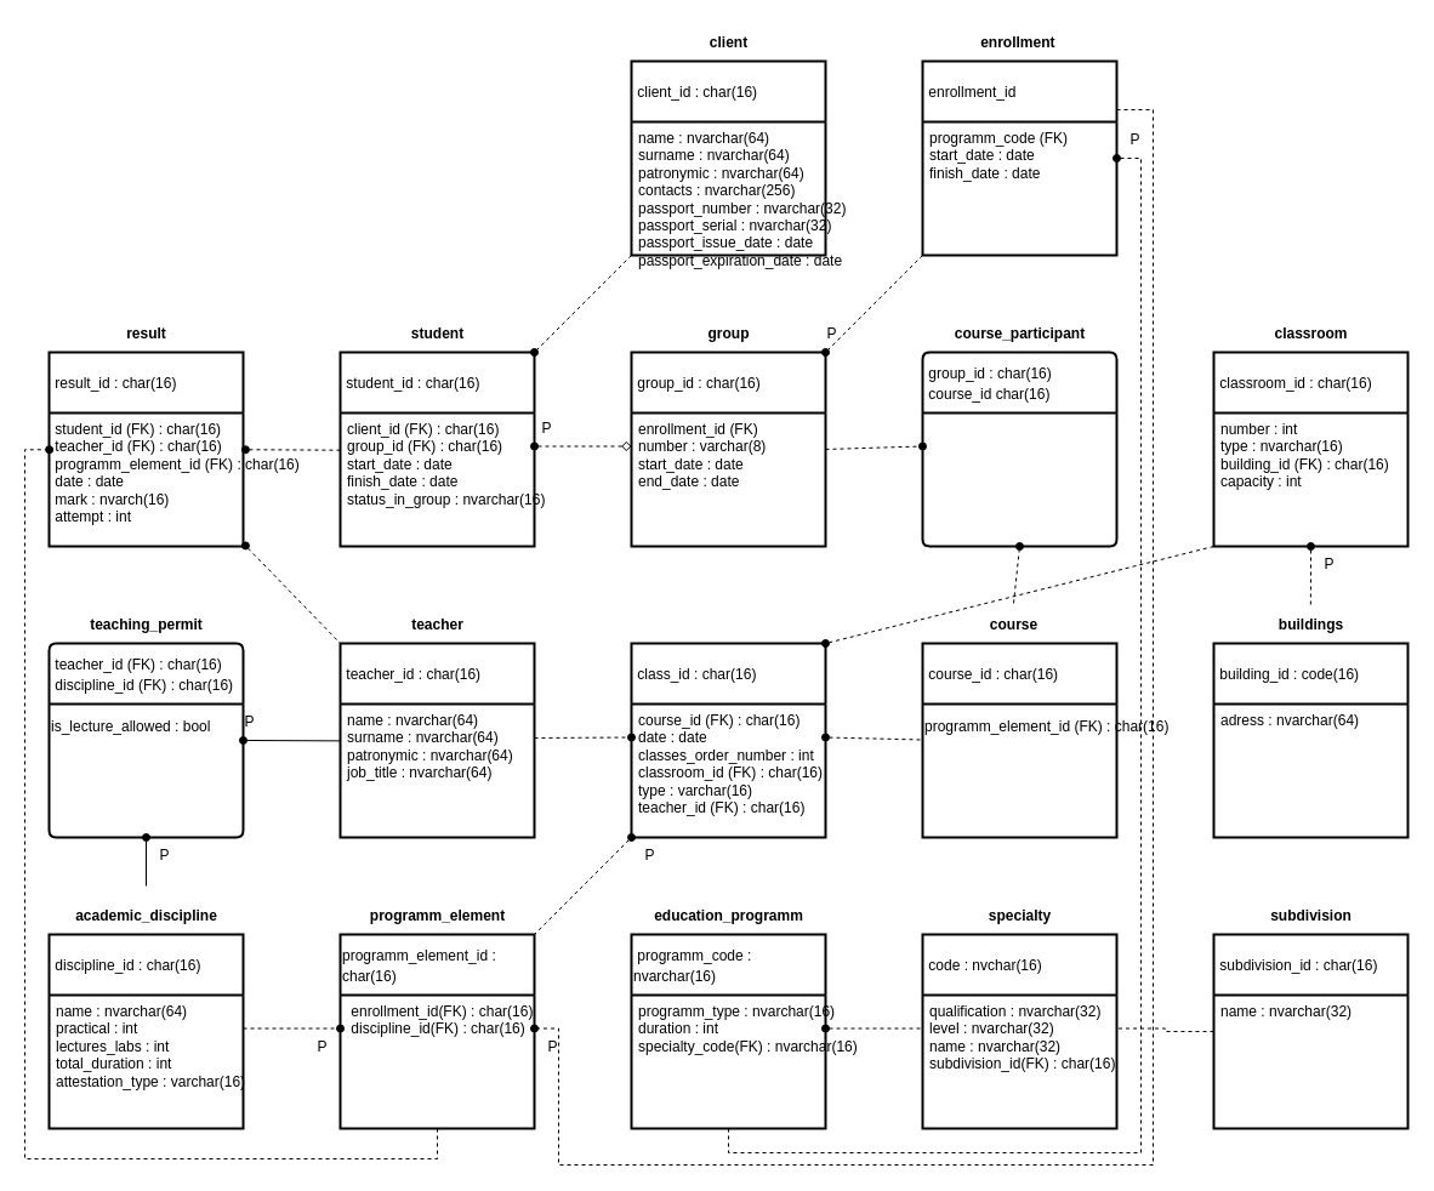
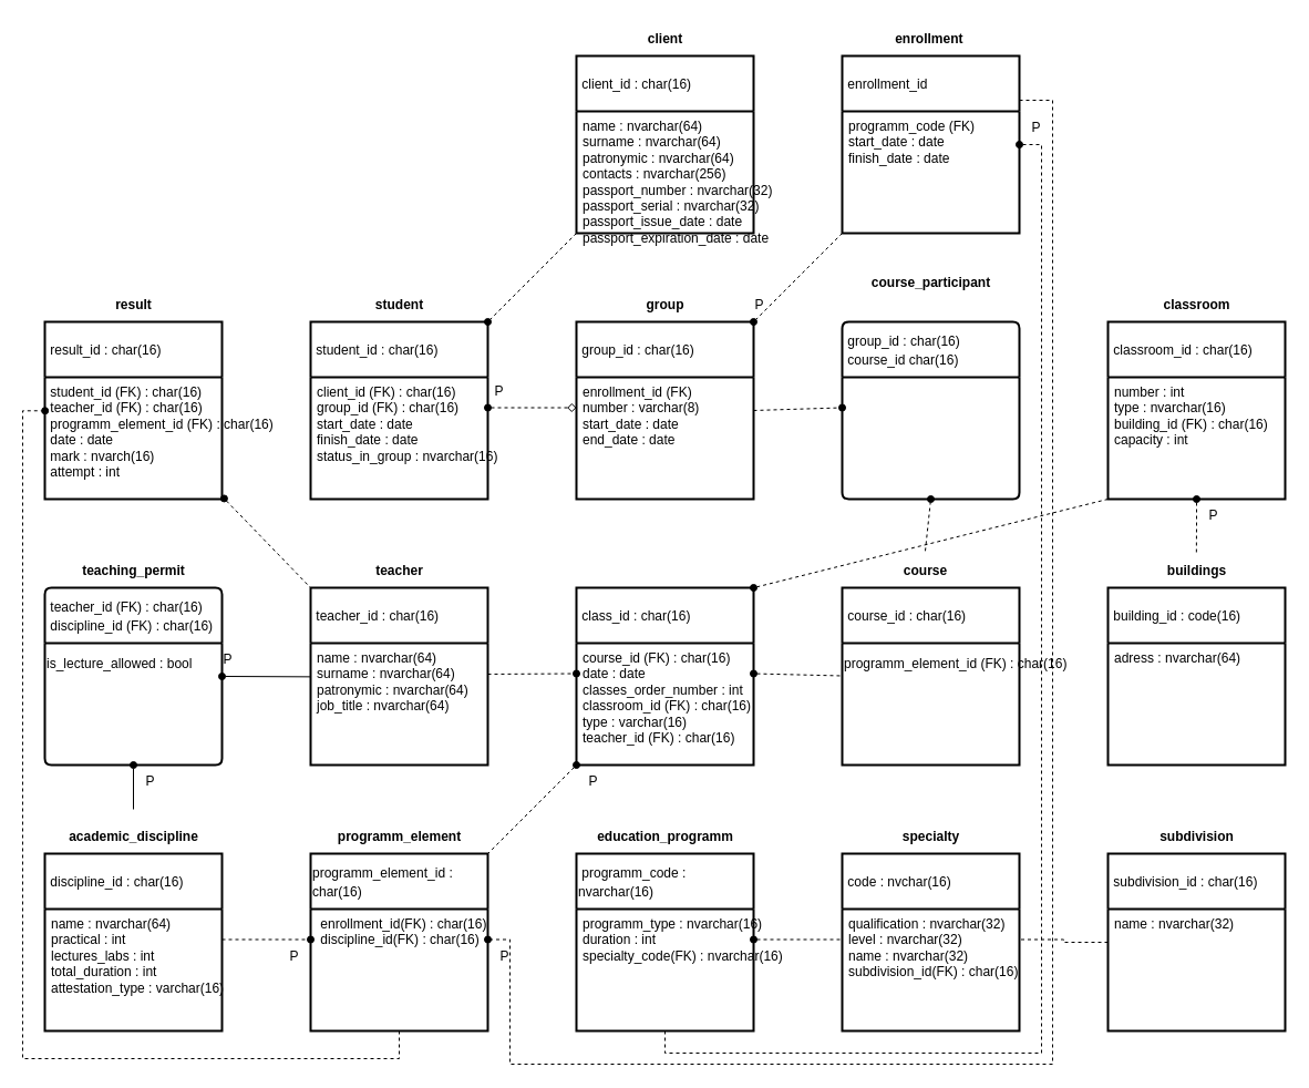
- <mxCell id="75" value="&lt;b&gt;course_participant&lt;/b&gt;" style="text;html=1;align=center;verticalAlign=middle;resizable=0;points=[];autosize=1;strokeColor=none;fillColor=none;" vertex="1" parent="1"><mxGeometry x="775" y="260" width="130" height="30" as="geometry" /></mxCell>
+ <mxCell id="75" value="&lt;b&gt;course_participant&lt;/b&gt;" style="text;html=1;align=center;verticalAlign=middle;resizable=0;points=[];autosize=1;strokeColor=none;fillColor=none;" vertex="1" parent="1"><mxGeometry x="775" y="240" width="130" height="30" as="geometry" /></mxCell>
- <mxCell id="66" value="" style="endArrow=none;html=1;rounded=0;startArrow=oval;startFill=1;entryX=-0.001;entryY=0.279;entryDx=0;entryDy=0;endFill=0;dashed=1;exitX=1.012;exitY=0.275;exitDx=0;exitDy=0;exitPerimeter=0;entryPerimeter=0;" parent="1" source="42" target="9" edge="1"><mxGeometry relative="1" as="geometry"><mxPoint x="200" y="478.95" as="sourcePoint" /><mxPoint x="280" y="478.95" as="targetPoint" /></mxGeometry></mxCell>
